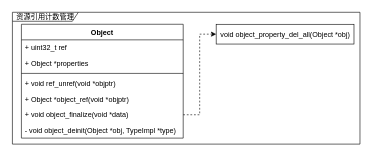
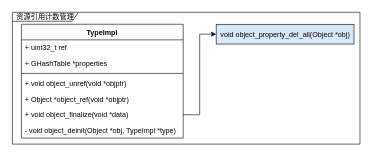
- <mxCell id="3" value="Object" style="swimlane;fontStyle=1;align=center;verticalAlign=top;childLayout=stackLayout;horizontal=1;startSize=26;horizontalStack=0;resizeParent=1;resizeParentMax=0;resizeLast=0;collapsible=1;marginBottom=0;" vertex="1" parent="1"><mxGeometry x="35" y="40" width="270" height="190" as="geometry" /></mxCell>
+ <mxCell id="3" value="TypeImpl" style="swimlane;fontStyle=1;align=center;verticalAlign=top;childLayout=stackLayout;horizontal=1;startSize=26;horizontalStack=0;resizeParent=1;resizeParentMax=0;resizeLast=0;collapsible=1;marginBottom=0;" vertex="1" parent="1"><mxGeometry x="35" y="40" width="270" height="190" as="geometry" /></mxCell>
- <mxCell id="11" value="void object_property_del_all(Object *obj)" style="html=1;" vertex="1" parent="1"><mxGeometry x="360" y="40" width="230" height="33" as="geometry" /></mxCell>
+ <mxCell id="11" value="void object_property_del_all(Object *obj)" style="html=1;fillColor=#dae8fc;" vertex="1" parent="1"><mxGeometry x="360" y="40" width="230" height="33" as="geometry" /></mxCell>
- <mxCell id="5" value="+ Object *properties" style="text;strokeColor=none;fillColor=none;align=left;verticalAlign=top;spacingLeft=4;spacingRight=4;overflow=hidden;rotatable=0;points=[[0,0.5],[1,0.5]];portConstraint=eastwest;" vertex="1" parent="3"><mxGeometry y="52" width="270" height="26" as="geometry" /></mxCell>
+ <mxCell id="5" value="+ GHashTable *properties" style="text;strokeColor=none;fillColor=none;align=left;verticalAlign=top;spacingLeft=4;spacingRight=4;overflow=hidden;rotatable=0;points=[[0,0.5],[1,0.5]];portConstraint=eastwest;" vertex="1" parent="3"><mxGeometry y="52" width="270" height="26" as="geometry" /></mxCell>
- <mxCell id="12" style="edgeStyle=orthogonalEdgeStyle;rounded=0;orthogonalLoop=1;jettySize=auto;html=1;entryX=0;entryY=0.5;entryDx=0;entryDy=0;dashed=1;" edge="1" parent="1" source="9" target="11"><mxGeometry relative="1" as="geometry" /></mxCell>
+ <mxCell id="12" style="edgeStyle=orthogonalEdgeStyle;rounded=0;orthogonalLoop=1;jettySize=auto;html=1;entryX=0;entryY=0.5;entryDx=0;entryDy=0;" edge="1" parent="1" source="9" target="11"><mxGeometry relative="1" as="geometry" /></mxCell>
- <mxCell id="7" value="+ void ref_unref(void *objptr)" style="text;strokeColor=none;fillColor=none;align=left;verticalAlign=top;spacingLeft=4;spacingRight=4;overflow=hidden;rotatable=0;points=[[0,0.5],[1,0.5]];portConstraint=eastwest;" vertex="1" parent="3"><mxGeometry y="86" width="270" height="26" as="geometry" /></mxCell>
+ <mxCell id="7" value="+ void object_unref(void *objptr)" style="text;strokeColor=none;fillColor=none;align=left;verticalAlign=top;spacingLeft=4;spacingRight=4;overflow=hidden;rotatable=0;points=[[0,0.5],[1,0.5]];portConstraint=eastwest;" vertex="1" parent="3"><mxGeometry y="86" width="270" height="26" as="geometry" /></mxCell>
